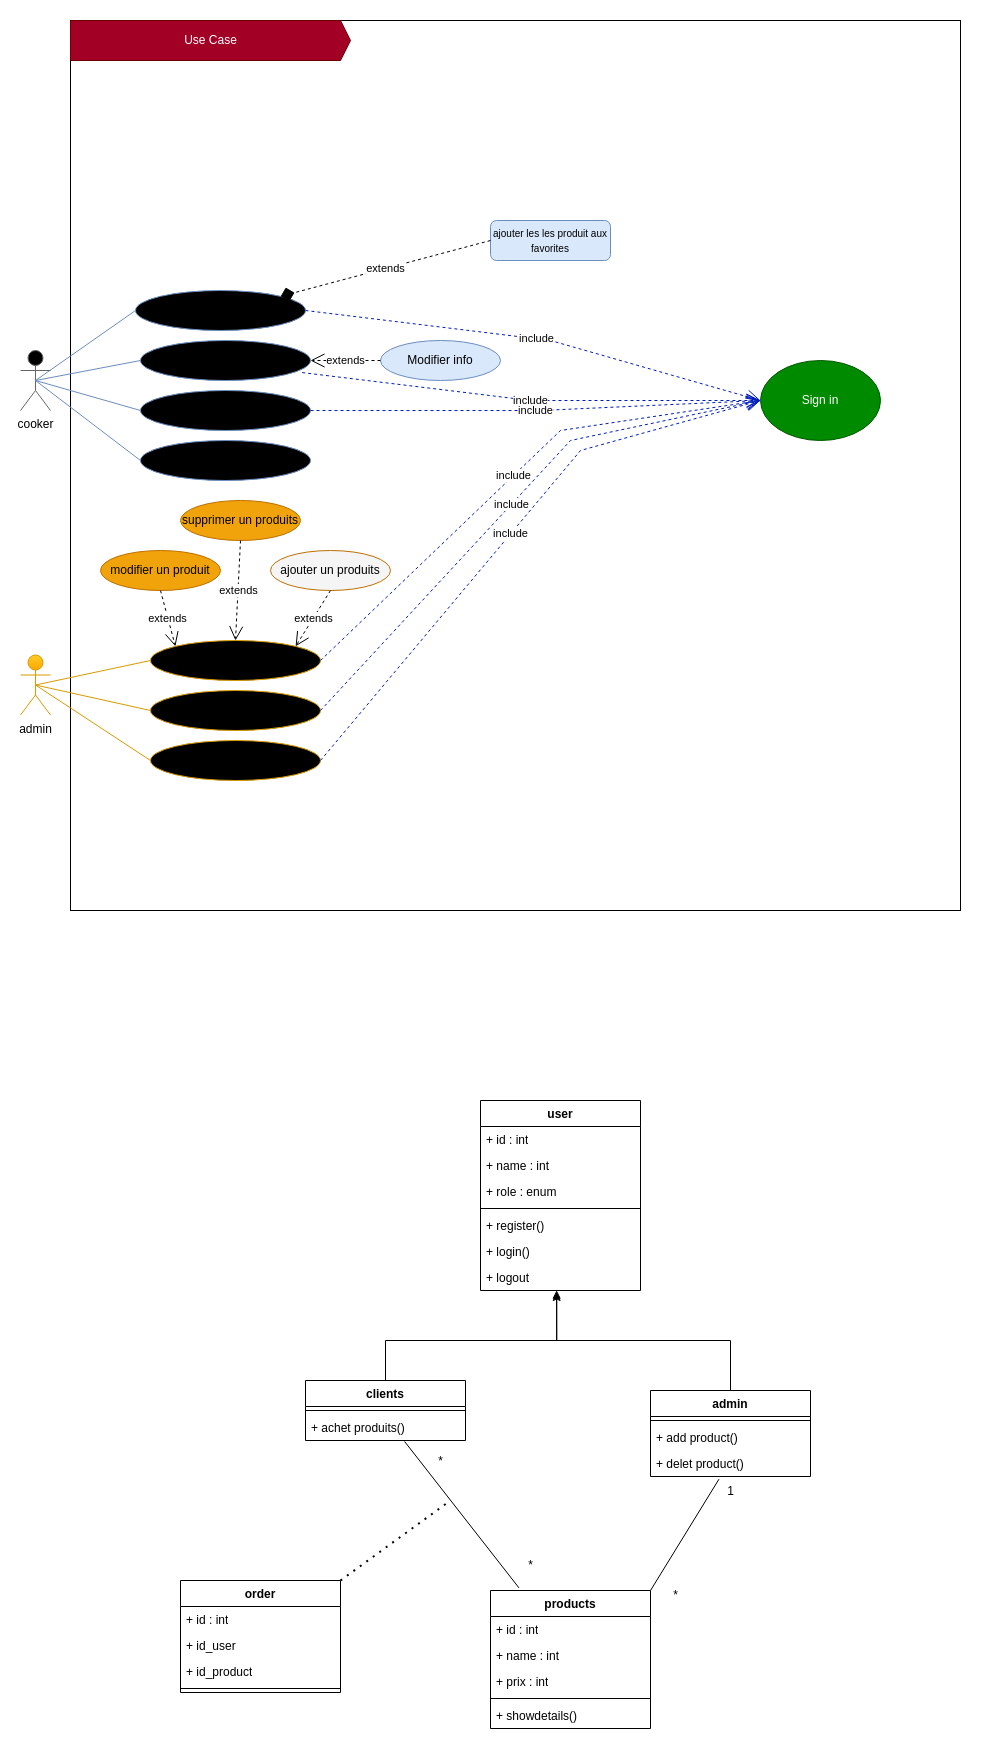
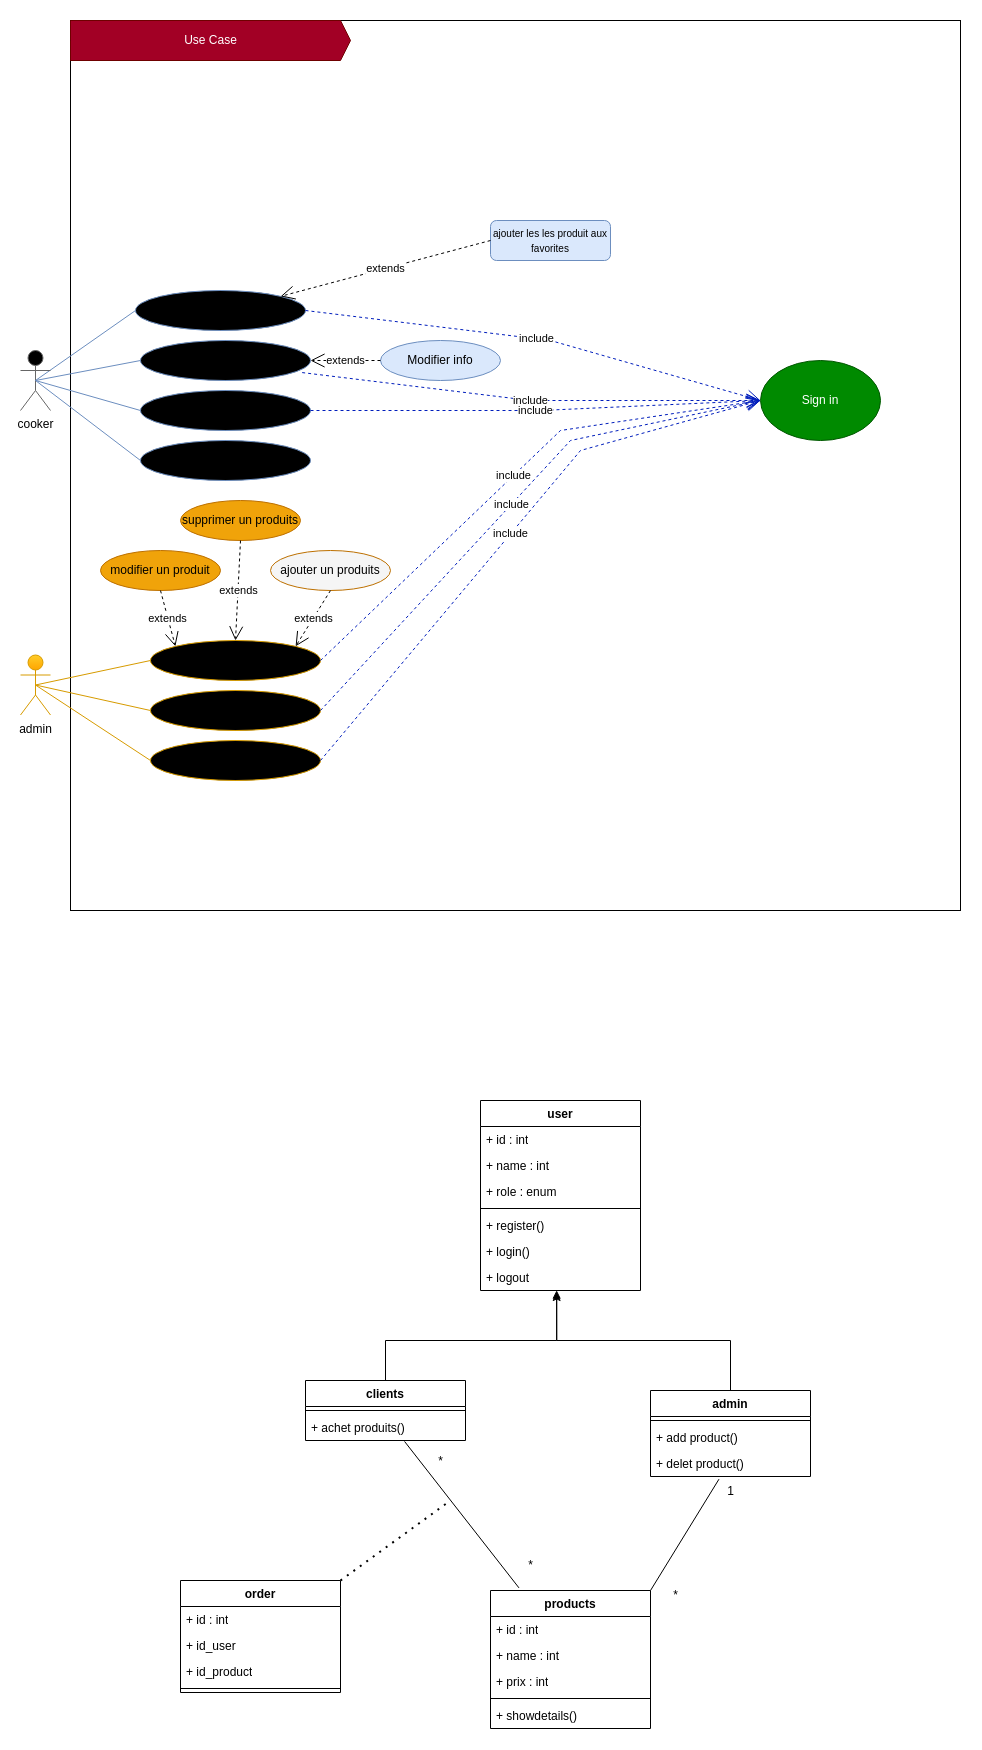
- <mxCell id="30" value="extends" style="endArrow=diamond;endSize=12;dashed=1;html=1;rounded=0;entryX=1;entryY=0;entryDx=0;entryDy=0;exitX=0;exitY=0.5;exitDx=0;exitDy=0;" edge="1" parent="1" source="29" target="4"><mxGeometry width="160" relative="1" as="geometry"><mxPoint x="390" y="370" as="sourcePoint" /><mxPoint x="320" y="370" as="targetPoint" /></mxGeometry></mxCell>
+ <mxCell id="30" value="extends" style="endArrow=open;endSize=12;dashed=1;html=1;rounded=0;entryX=1;entryY=0;entryDx=0;entryDy=0;exitX=0;exitY=0.5;exitDx=0;exitDy=0;" edge="1" parent="1" source="29" target="4"><mxGeometry width="160" relative="1" as="geometry"><mxPoint x="390" y="370" as="sourcePoint" /><mxPoint x="320" y="370" as="targetPoint" /></mxGeometry></mxCell>
